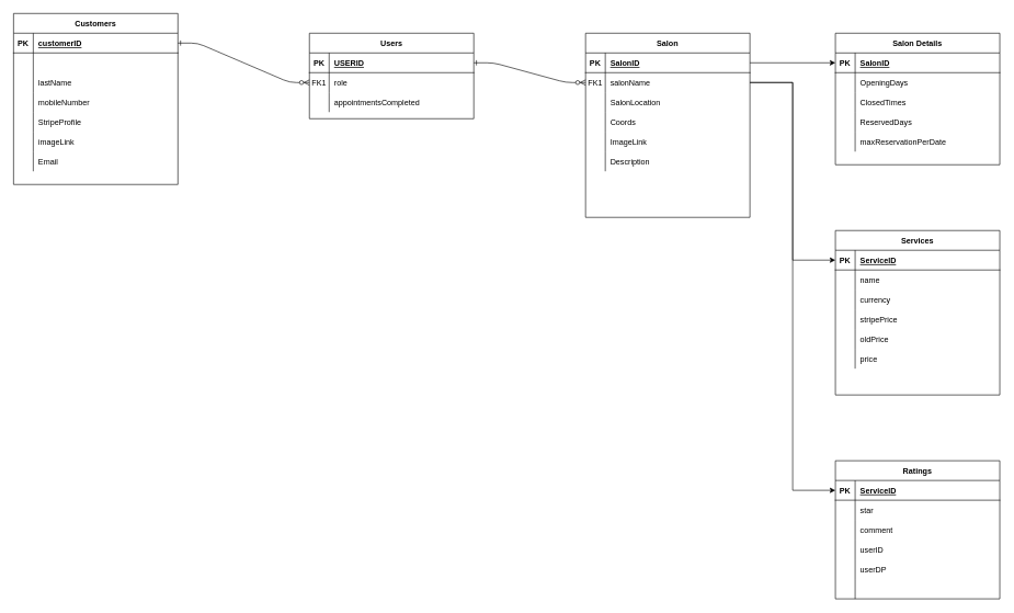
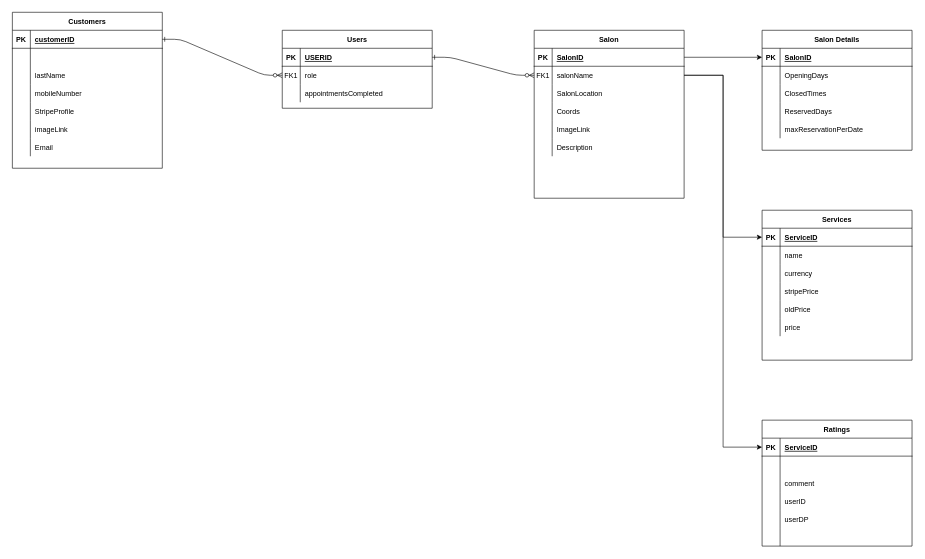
- <mxCell id="99" value="star" style="shape=partialRectangle;overflow=hidden;connectable=0;fillColor=none;top=0;left=0;bottom=0;right=0;align=left;spacingLeft=6;" vertex="1" parent="97"><mxGeometry x="30" width="220" height="30" as="geometry" /></mxCell>
